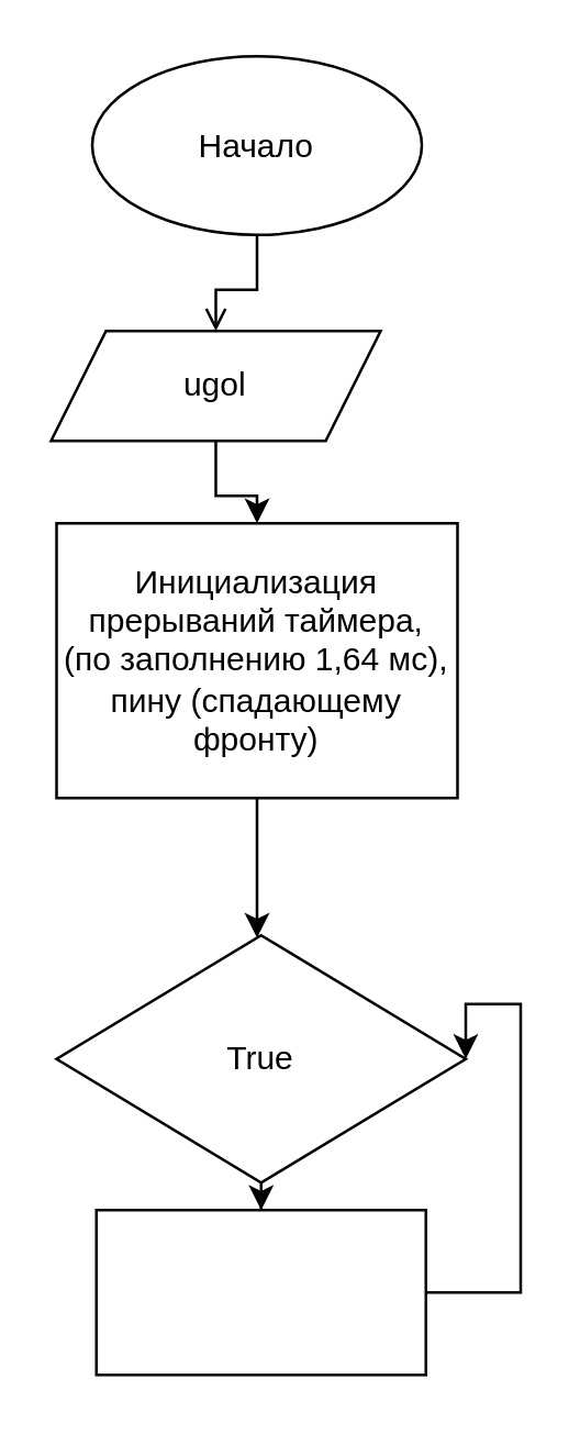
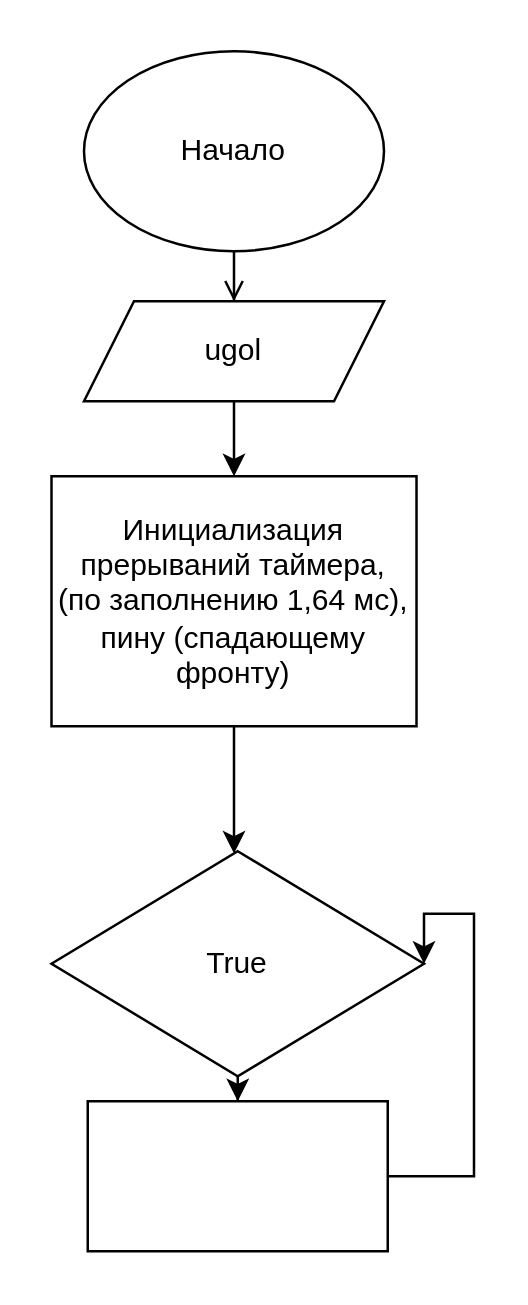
- <mxCell id="3" value="Начало" style="ellipse;whiteSpace=wrap;html=1;" vertex="1" parent="1"><mxGeometry x="33" y="20" width="120" height="65" as="geometry" /></mxCell>
+ <mxCell id="3" value="Начало" style="ellipse;whiteSpace=wrap;html=1;" vertex="1" parent="1"><mxGeometry x="33" y="20" width="120" height="80" as="geometry" /></mxCell>
- <mxCell id="5" value="ugol" style="shape=parallelogram;perimeter=parallelogramPerimeter;whiteSpace=wrap;html=1;fixedSize=1;" vertex="1" parent="1"><mxGeometry x="18" y="120" width="120" height="40" as="geometry" /></mxCell>
+ <mxCell id="5" value="ugol" style="shape=parallelogram;perimeter=parallelogramPerimeter;whiteSpace=wrap;html=1;fixedSize=1;" vertex="1" parent="1"><mxGeometry x="33" y="120" width="120" height="40" as="geometry" /></mxCell>
